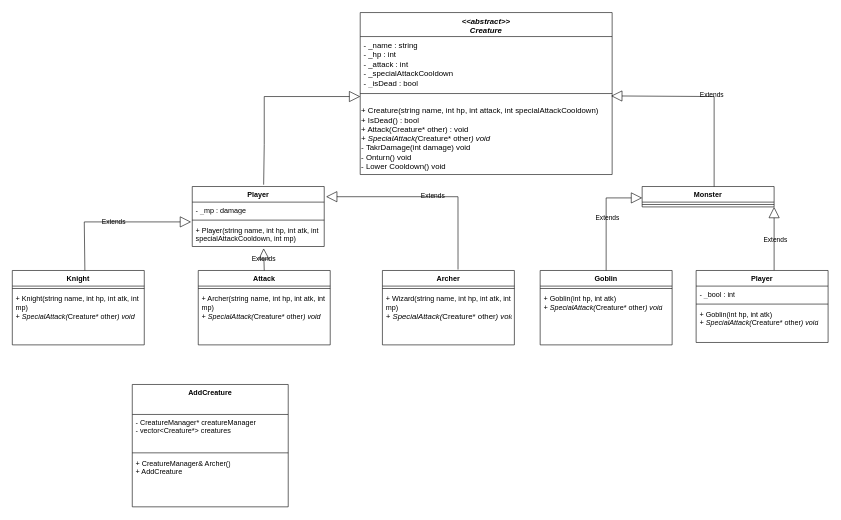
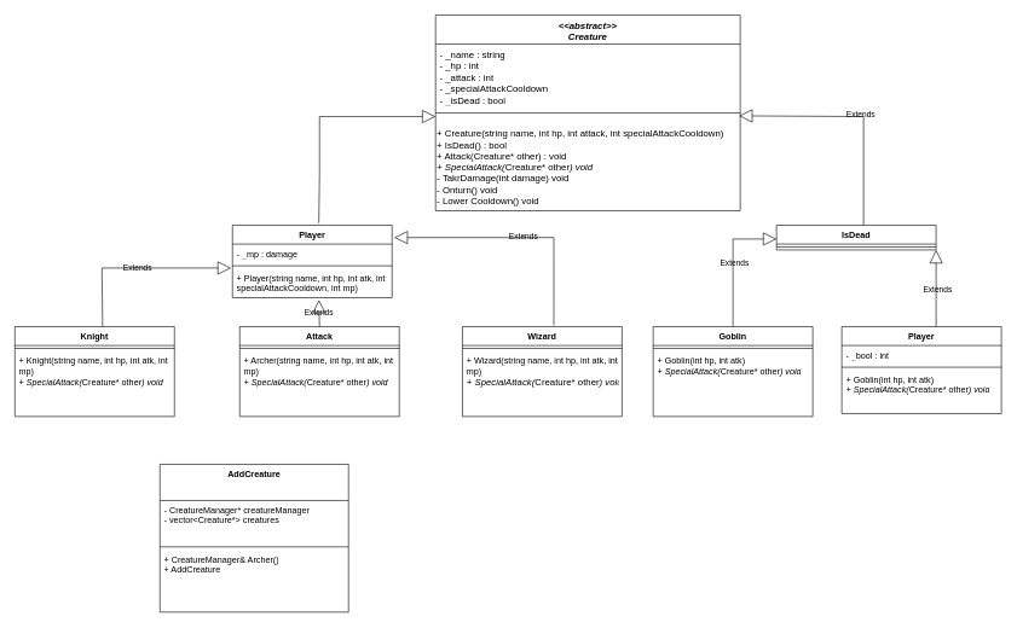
- <mxCell id="23" value="Monster" style="swimlane;fontStyle=1;align=center;verticalAlign=top;childLayout=stackLayout;horizontal=1;startSize=26;horizontalStack=0;resizeParent=1;resizeParentMax=0;resizeLast=0;collapsible=1;marginBottom=0;whiteSpace=wrap;html=1;labelBackgroundColor=none;rounded=0;" parent="1" vertex="1"><mxGeometry x="1070" y="310" width="220" height="34" as="geometry" /></mxCell>
+ <mxCell id="23" value="IsDead" style="swimlane;fontStyle=1;align=center;verticalAlign=top;childLayout=stackLayout;horizontal=1;startSize=26;horizontalStack=0;resizeParent=1;resizeParentMax=0;resizeLast=0;collapsible=1;marginBottom=0;whiteSpace=wrap;html=1;labelBackgroundColor=none;rounded=0;" parent="1" vertex="1"><mxGeometry x="1070" y="310" width="220" height="34" as="geometry" /></mxCell>
- <mxCell id="16" value="Archer" style="swimlane;fontStyle=1;align=center;verticalAlign=top;childLayout=stackLayout;horizontal=1;startSize=26;horizontalStack=0;resizeParent=1;resizeParentMax=0;resizeLast=0;collapsible=1;marginBottom=0;whiteSpace=wrap;html=1;labelBackgroundColor=none;rounded=0;" parent="1" vertex="1"><mxGeometry x="637" y="450" width="220" height="124" as="geometry" /></mxCell>
+ <mxCell id="16" value="Wizard" style="swimlane;fontStyle=1;align=center;verticalAlign=top;childLayout=stackLayout;horizontal=1;startSize=26;horizontalStack=0;resizeParent=1;resizeParentMax=0;resizeLast=0;collapsible=1;marginBottom=0;whiteSpace=wrap;html=1;labelBackgroundColor=none;rounded=0;" parent="1" vertex="1"><mxGeometry x="637" y="450" width="220" height="124" as="geometry" /></mxCell>
